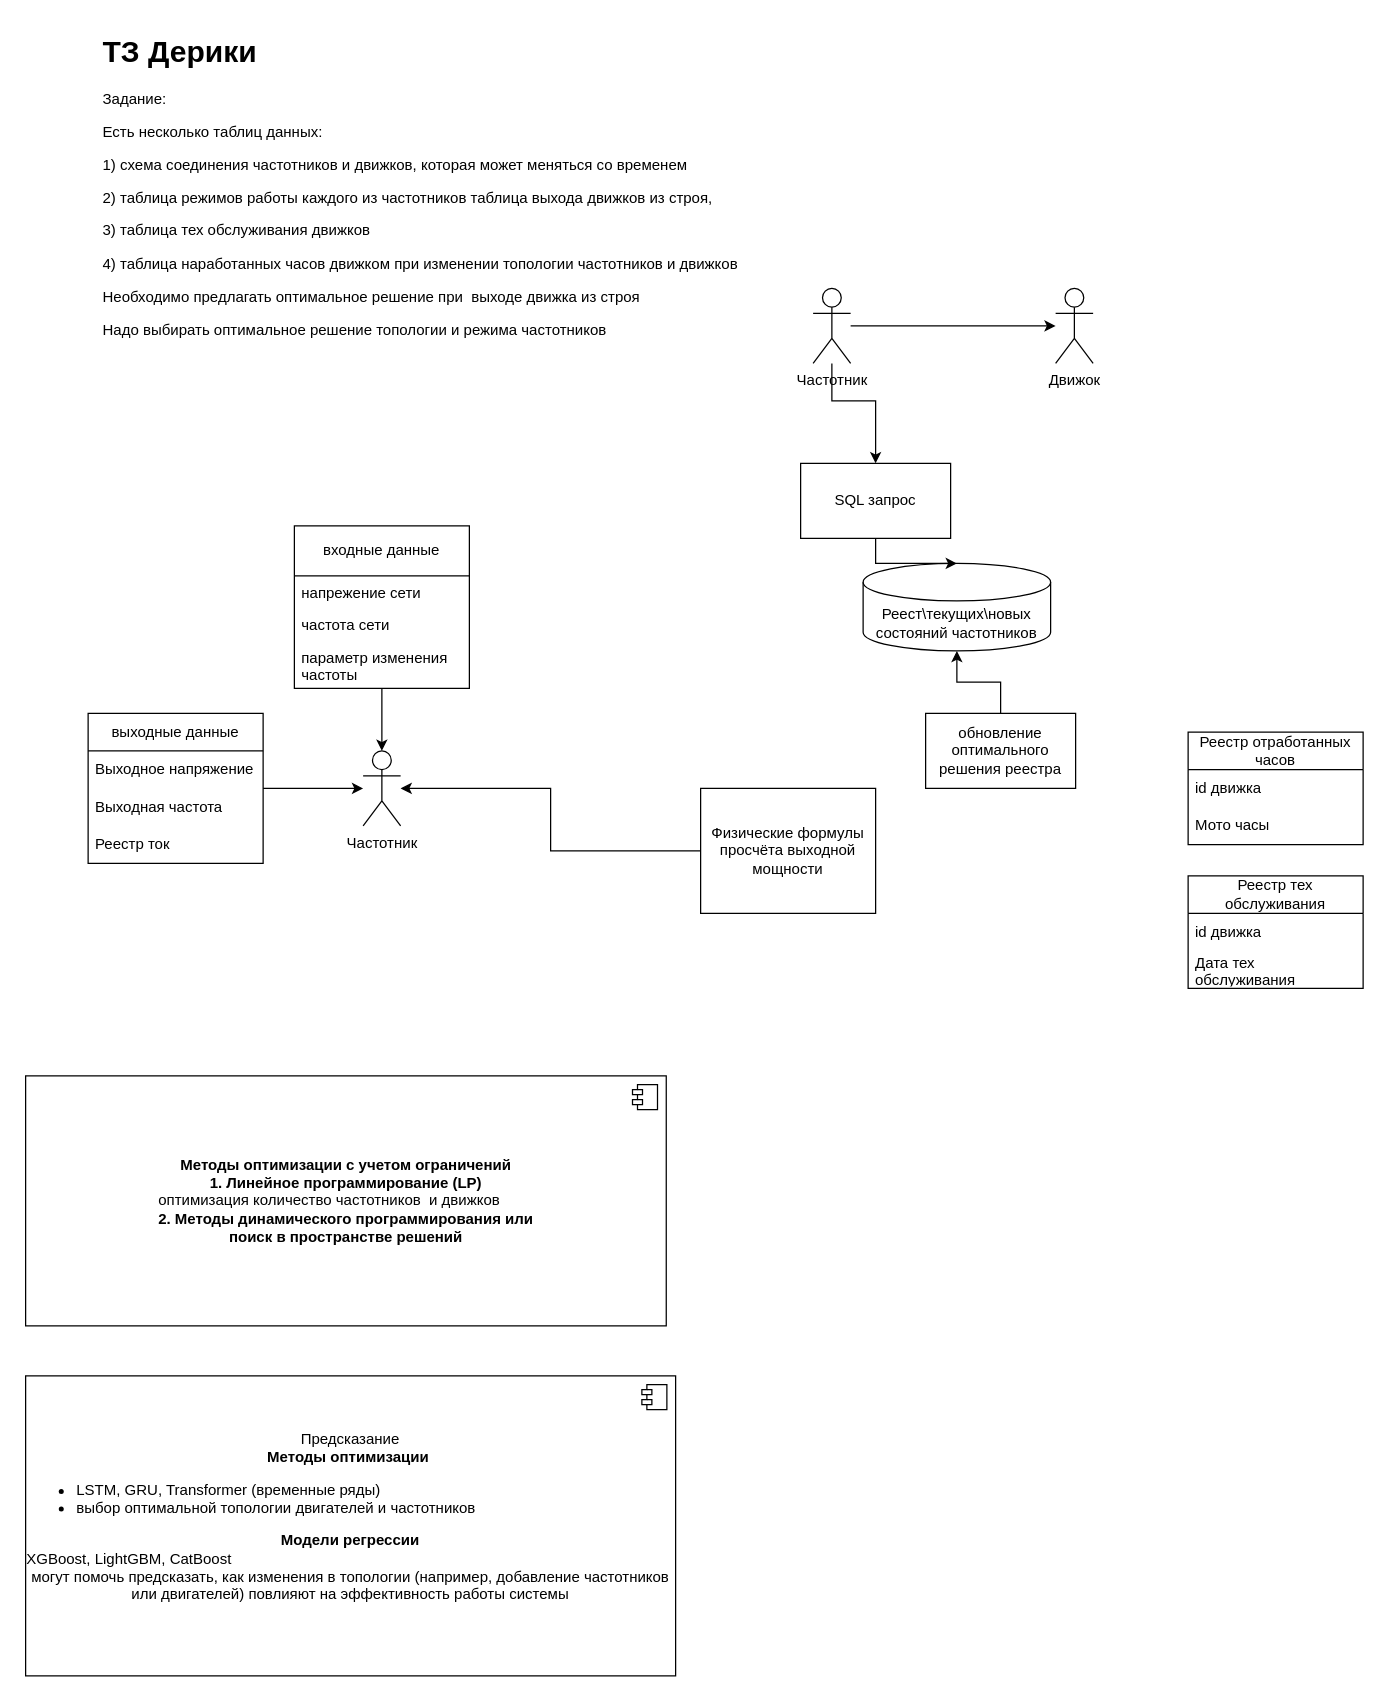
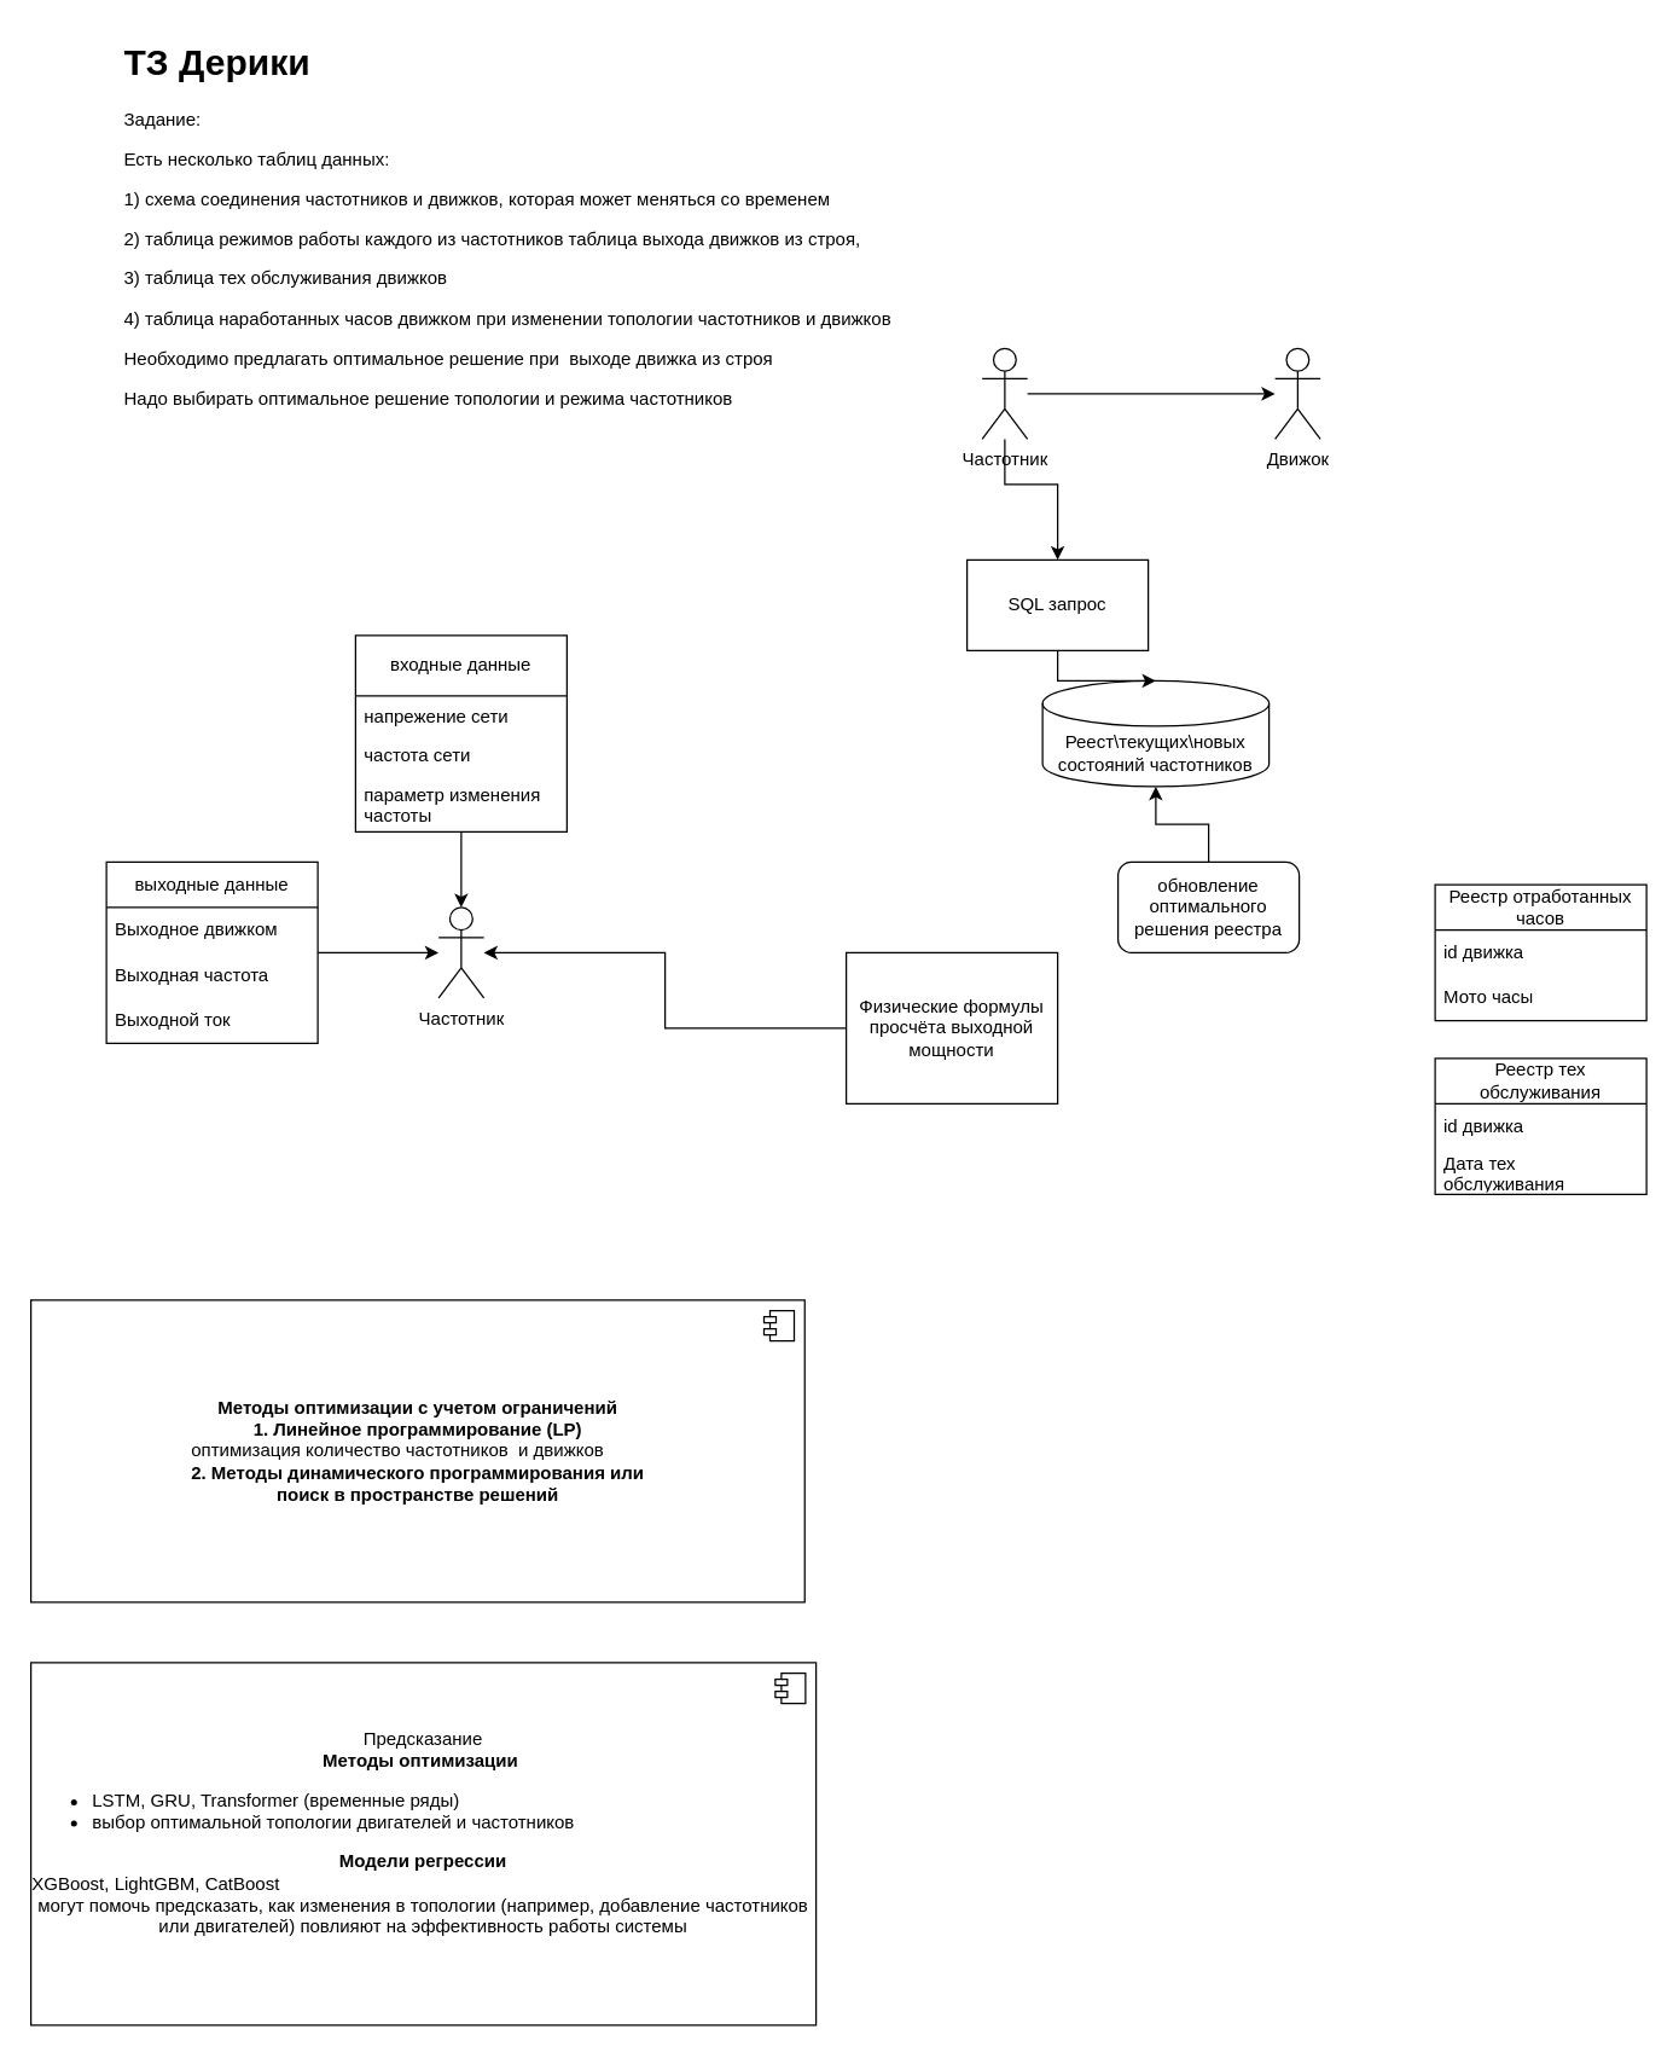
- <mxCell id="15" value="обновление оптимального решения реестра" style="rounded=0;whiteSpace=wrap;html=1;" parent="1" vertex="1"><mxGeometry x="740" y="570" width="120" height="60" as="geometry" /></mxCell>
+ <mxCell id="15" value="обновление оптимального решения реестра" style="whiteSpace=wrap;html=1;rounded=1;" parent="1" vertex="1"><mxGeometry x="740" y="570" width="120" height="60" as="geometry" /></mxCell>
- <mxCell id="27" value="Выходное напряжение" style="text;strokeColor=none;fillColor=none;align=left;verticalAlign=middle;spacingLeft=4;spacingRight=4;overflow=hidden;points=[[0,0.5],[1,0.5]];portConstraint=eastwest;rotatable=0;whiteSpace=wrap;html=1;" vertex="1" parent="26"><mxGeometry y="30" width="140" height="30" as="geometry" /></mxCell>
+ <mxCell id="27" value="Выходное движком" style="text;strokeColor=none;fillColor=none;align=left;verticalAlign=middle;spacingLeft=4;spacingRight=4;overflow=hidden;points=[[0,0.5],[1,0.5]];portConstraint=eastwest;rotatable=0;whiteSpace=wrap;html=1;" vertex="1" parent="26"><mxGeometry y="30" width="140" height="30" as="geometry" /></mxCell>
- <mxCell id="29" value="Реестр ток" style="text;strokeColor=none;fillColor=none;align=left;verticalAlign=middle;spacingLeft=4;spacingRight=4;overflow=hidden;points=[[0,0.5],[1,0.5]];portConstraint=eastwest;rotatable=0;whiteSpace=wrap;html=1;" vertex="1" parent="26"><mxGeometry y="90" width="140" height="30" as="geometry" /></mxCell>
+ <mxCell id="29" value="Выходной ток" style="text;strokeColor=none;fillColor=none;align=left;verticalAlign=middle;spacingLeft=4;spacingRight=4;overflow=hidden;points=[[0,0.5],[1,0.5]];portConstraint=eastwest;rotatable=0;whiteSpace=wrap;html=1;" vertex="1" parent="26"><mxGeometry y="90" width="140" height="30" as="geometry" /></mxCell>
